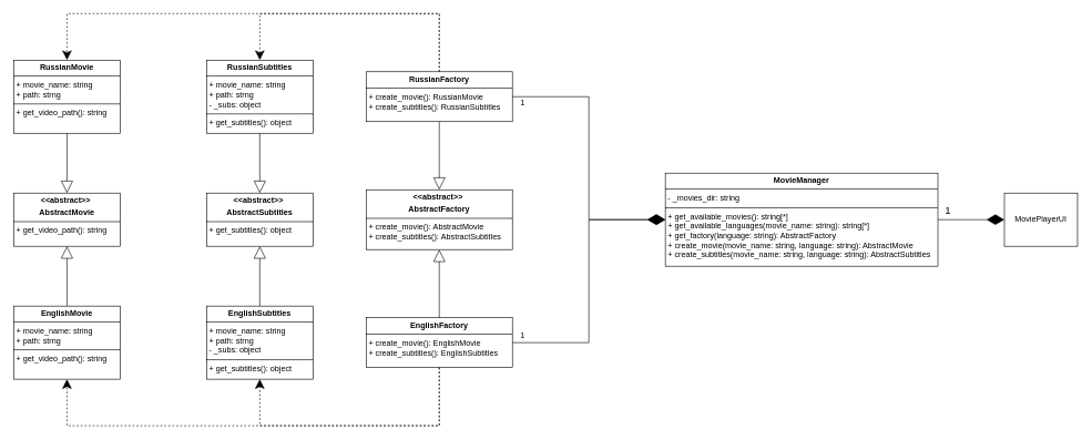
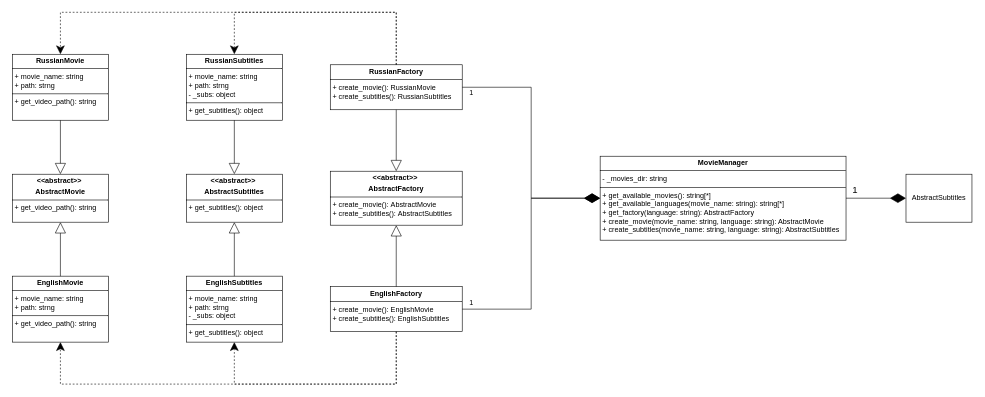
- <mxCell id="12" value="MoviePlayerUI" style="html=1;whiteSpace=wrap;" parent="1" vertex="1"><mxGeometry x="1510" y="290" width="110" height="80" as="geometry" /></mxCell>
+ <mxCell id="12" value="AbstractSubtitles" style="html=1;whiteSpace=wrap;" parent="1" vertex="1"><mxGeometry x="1510" y="290" width="110" height="80" as="geometry" /></mxCell>
